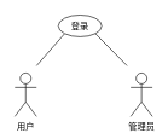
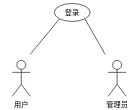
- <mxCell id="4" value="登录" style="ellipse;whiteSpace=wrap;html=1;" parent="1" vertex="1"><mxGeometry x="80" y="20" width="60" height="30" as="geometry" /></mxCell>
+ <mxCell id="4" value="登录" style="ellipse;whiteSpace=wrap;html=1;" parent="1" vertex="1"><mxGeometry x="90" y="5" width="60" height="30" as="geometry" /></mxCell>
